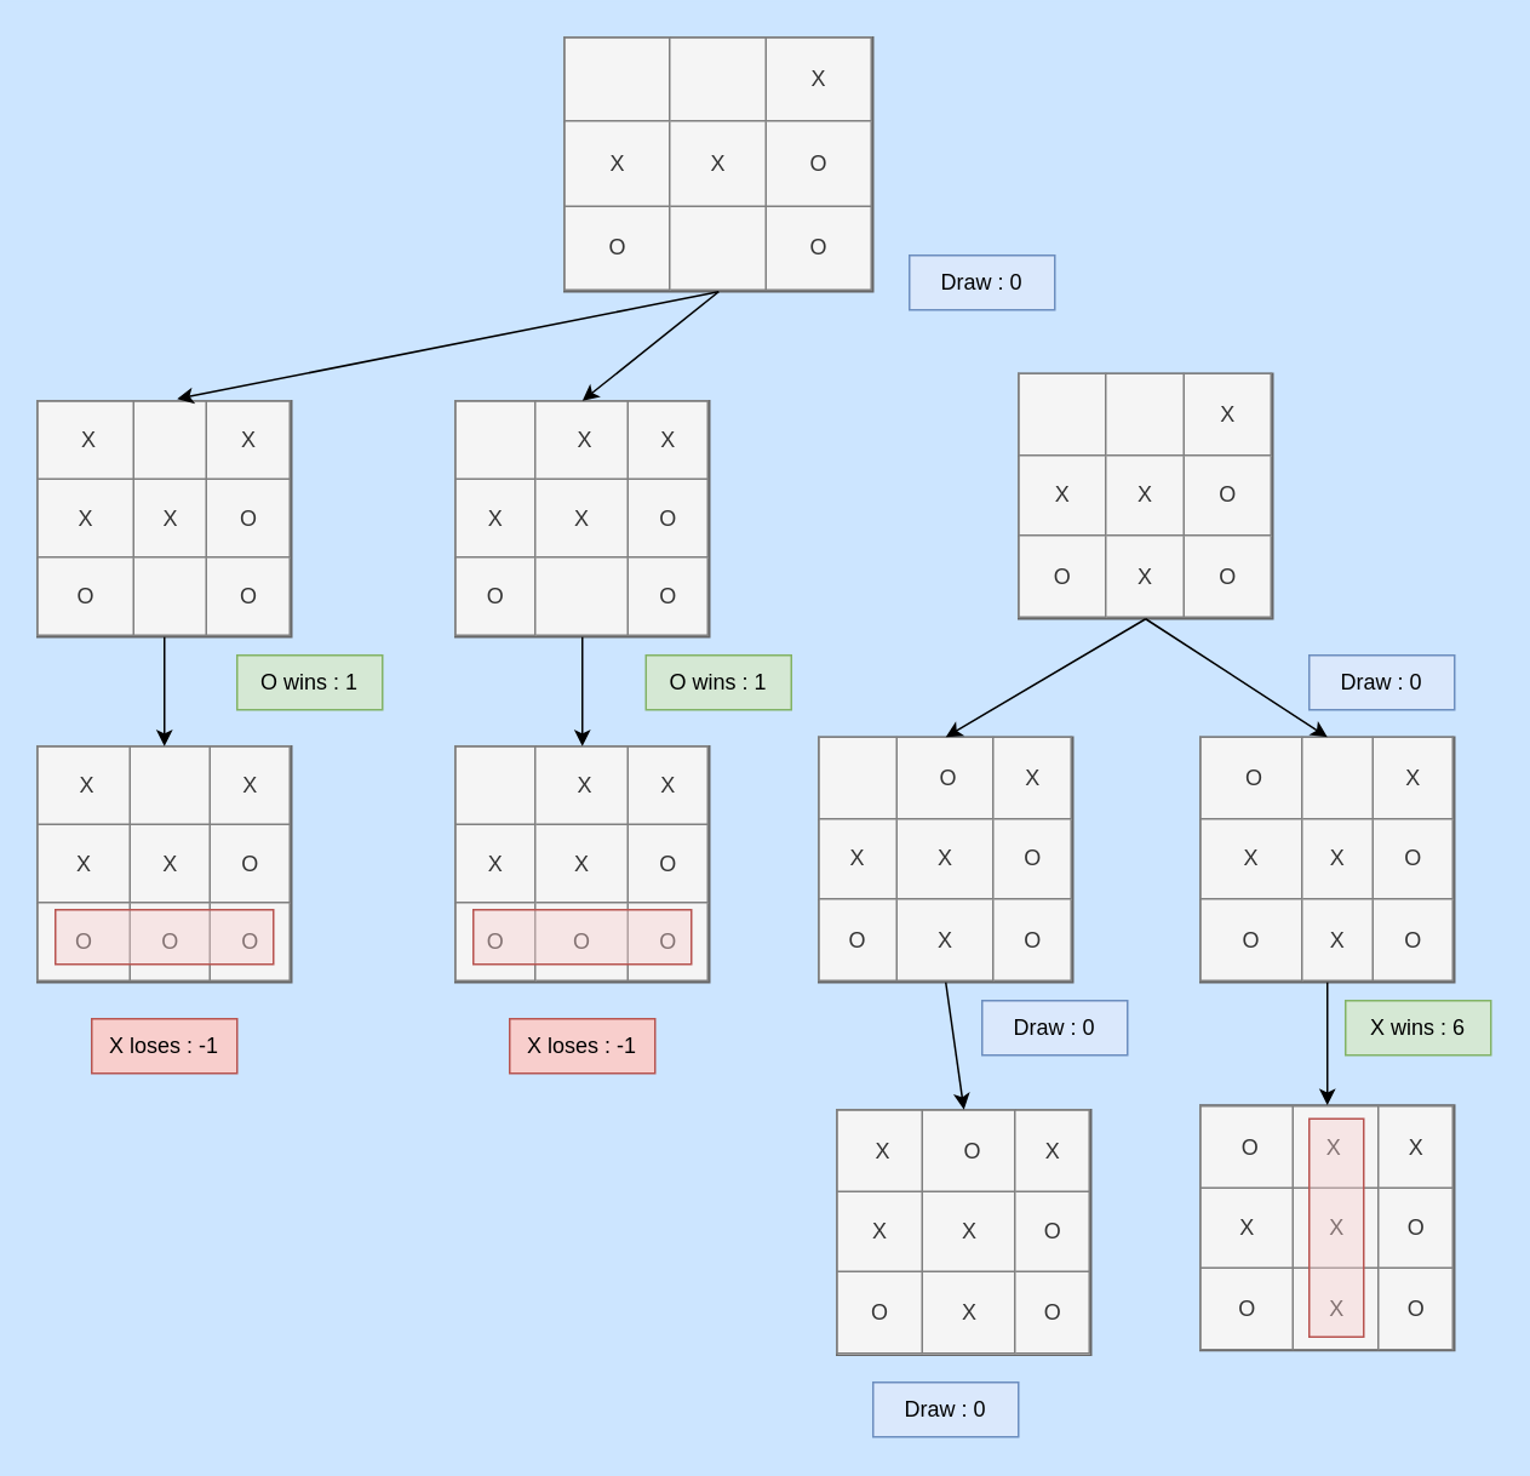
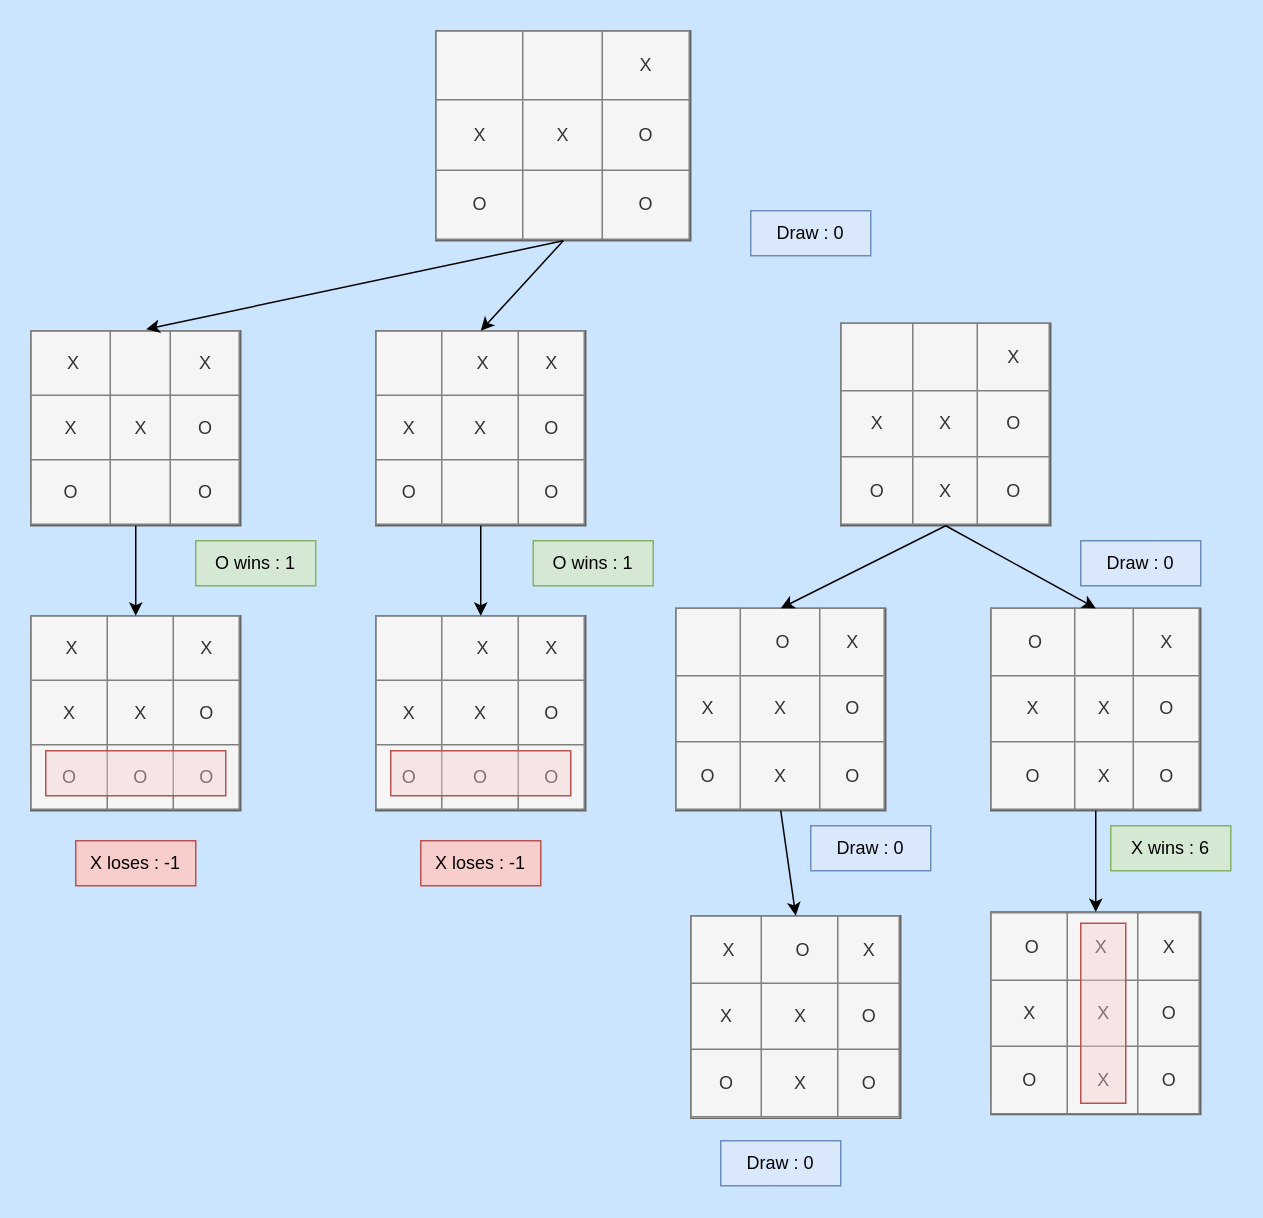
- <mxCell id="2" value="&lt;table border=&quot;1&quot; width=&quot;100%&quot; style=&quot;width: 100% ; height: 100% ; border-collapse: collapse&quot;&gt;&lt;tbody&gt;&lt;tr&gt;&lt;td align=&quot;center&quot;&gt;&amp;nbsp;&lt;/td&gt;&lt;td align=&quot;center&quot;&gt;&amp;nbsp;&lt;/td&gt;&lt;td align=&quot;center&quot;&gt;X&lt;/td&gt;&lt;/tr&gt;&lt;tr&gt;&lt;td align=&quot;center&quot;&gt;X&lt;/td&gt;&lt;td align=&quot;center&quot;&gt;X&lt;/td&gt;&lt;td align=&quot;center&quot;&gt;O&lt;/td&gt;&lt;/tr&gt;&lt;tr&gt;&lt;td align=&quot;center&quot;&gt;O&lt;/td&gt;&lt;td align=&quot;center&quot;&gt;&lt;br&gt;&lt;/td&gt;&lt;td align=&quot;center&quot;&gt;O&lt;/td&gt;&lt;/tr&gt;&lt;/tbody&gt;&lt;/table&gt;" style="text;html=1;overflow=fill;fillColor=#f5f5f5;fontColor=#333333;strokeColor=#666666;" vertex="1" parent="1"><mxGeometry x="310" y="20" width="170" height="140" as="geometry" /></mxCell>
+ <mxCell id="2" value="&lt;table border=&quot;1&quot; width=&quot;100%&quot; style=&quot;width: 100% ; height: 100% ; border-collapse: collapse&quot;&gt;&lt;tbody&gt;&lt;tr&gt;&lt;td align=&quot;center&quot;&gt;&amp;nbsp;&lt;/td&gt;&lt;td align=&quot;center&quot;&gt;&amp;nbsp;&lt;/td&gt;&lt;td align=&quot;center&quot;&gt;X&lt;/td&gt;&lt;/tr&gt;&lt;tr&gt;&lt;td align=&quot;center&quot;&gt;X&lt;/td&gt;&lt;td align=&quot;center&quot;&gt;X&lt;/td&gt;&lt;td align=&quot;center&quot;&gt;O&lt;/td&gt;&lt;/tr&gt;&lt;tr&gt;&lt;td align=&quot;center&quot;&gt;O&lt;/td&gt;&lt;td align=&quot;center&quot;&gt;&lt;br&gt;&lt;/td&gt;&lt;td align=&quot;center&quot;&gt;O&lt;/td&gt;&lt;/tr&gt;&lt;/tbody&gt;&lt;/table&gt;" style="text;html=1;overflow=fill;fillColor=#f5f5f5;fontColor=#333333;strokeColor=#666666;" vertex="1" parent="1"><mxGeometry x="290" y="20" width="170" height="140" as="geometry" /></mxCell>
- <mxCell id="3" value="&lt;table border=&quot;1&quot; width=&quot;100%&quot; style=&quot;width: 100% ; height: 100% ; border-collapse: collapse&quot;&gt;&lt;tbody&gt;&lt;tr&gt;&lt;td align=&quot;center&quot;&gt;&amp;nbsp;&lt;/td&gt;&lt;td align=&quot;center&quot;&gt;&amp;nbsp;&lt;/td&gt;&lt;td align=&quot;center&quot;&gt;X&lt;/td&gt;&lt;/tr&gt;&lt;tr&gt;&lt;td align=&quot;center&quot;&gt;X&lt;/td&gt;&lt;td align=&quot;center&quot;&gt;X&lt;/td&gt;&lt;td align=&quot;center&quot;&gt;O&lt;/td&gt;&lt;/tr&gt;&lt;tr&gt;&lt;td align=&quot;center&quot;&gt;O&lt;/td&gt;&lt;td align=&quot;center&quot;&gt;X&lt;/td&gt;&lt;td align=&quot;center&quot;&gt;O&lt;/td&gt;&lt;/tr&gt;&lt;/tbody&gt;&lt;/table&gt;" style="text;html=1;strokeColor=#666666;fillColor=#f5f5f5;overflow=fill;fontColor=#333333;" vertex="1" parent="1"><mxGeometry x="560" y="205" width="140" height="135" as="geometry" /></mxCell>
+ <mxCell id="3" value="&lt;table border=&quot;1&quot; width=&quot;100%&quot; style=&quot;width: 100% ; height: 100% ; border-collapse: collapse&quot;&gt;&lt;tbody&gt;&lt;tr&gt;&lt;td align=&quot;center&quot;&gt;&amp;nbsp;&lt;/td&gt;&lt;td align=&quot;center&quot;&gt;&amp;nbsp;&lt;/td&gt;&lt;td align=&quot;center&quot;&gt;X&lt;/td&gt;&lt;/tr&gt;&lt;tr&gt;&lt;td align=&quot;center&quot;&gt;X&lt;/td&gt;&lt;td align=&quot;center&quot;&gt;X&lt;/td&gt;&lt;td align=&quot;center&quot;&gt;O&lt;/td&gt;&lt;/tr&gt;&lt;tr&gt;&lt;td align=&quot;center&quot;&gt;O&lt;/td&gt;&lt;td align=&quot;center&quot;&gt;X&lt;/td&gt;&lt;td align=&quot;center&quot;&gt;O&lt;/td&gt;&lt;/tr&gt;&lt;/tbody&gt;&lt;/table&gt;" style="text;html=1;strokeColor=#666666;fillColor=#f5f5f5;overflow=fill;fontColor=#333333;" vertex="1" parent="1"><mxGeometry x="560" y="215" width="140" height="135" as="geometry" /></mxCell>
